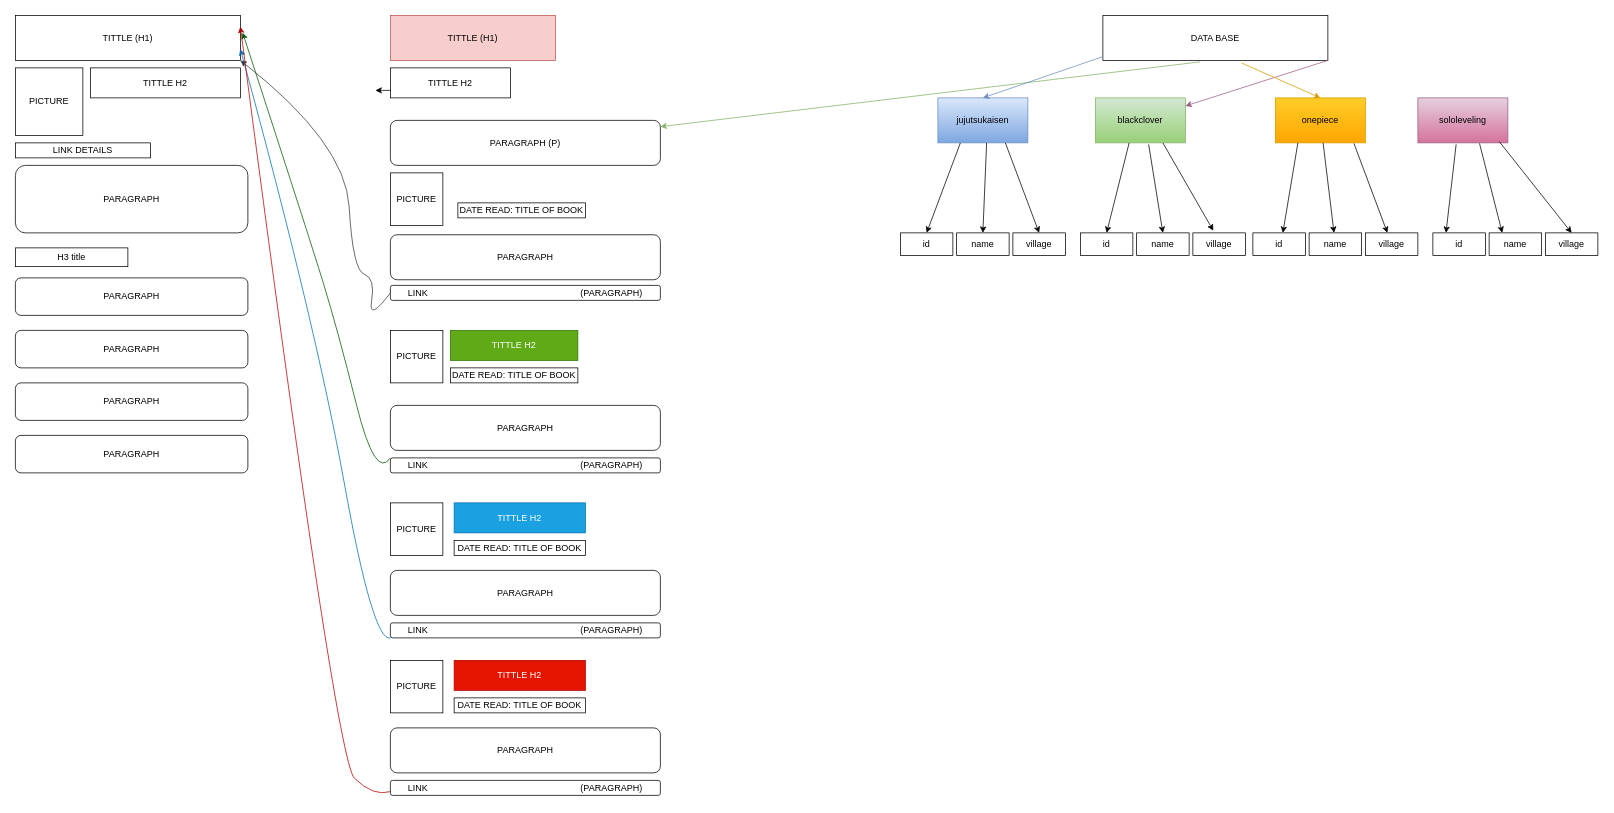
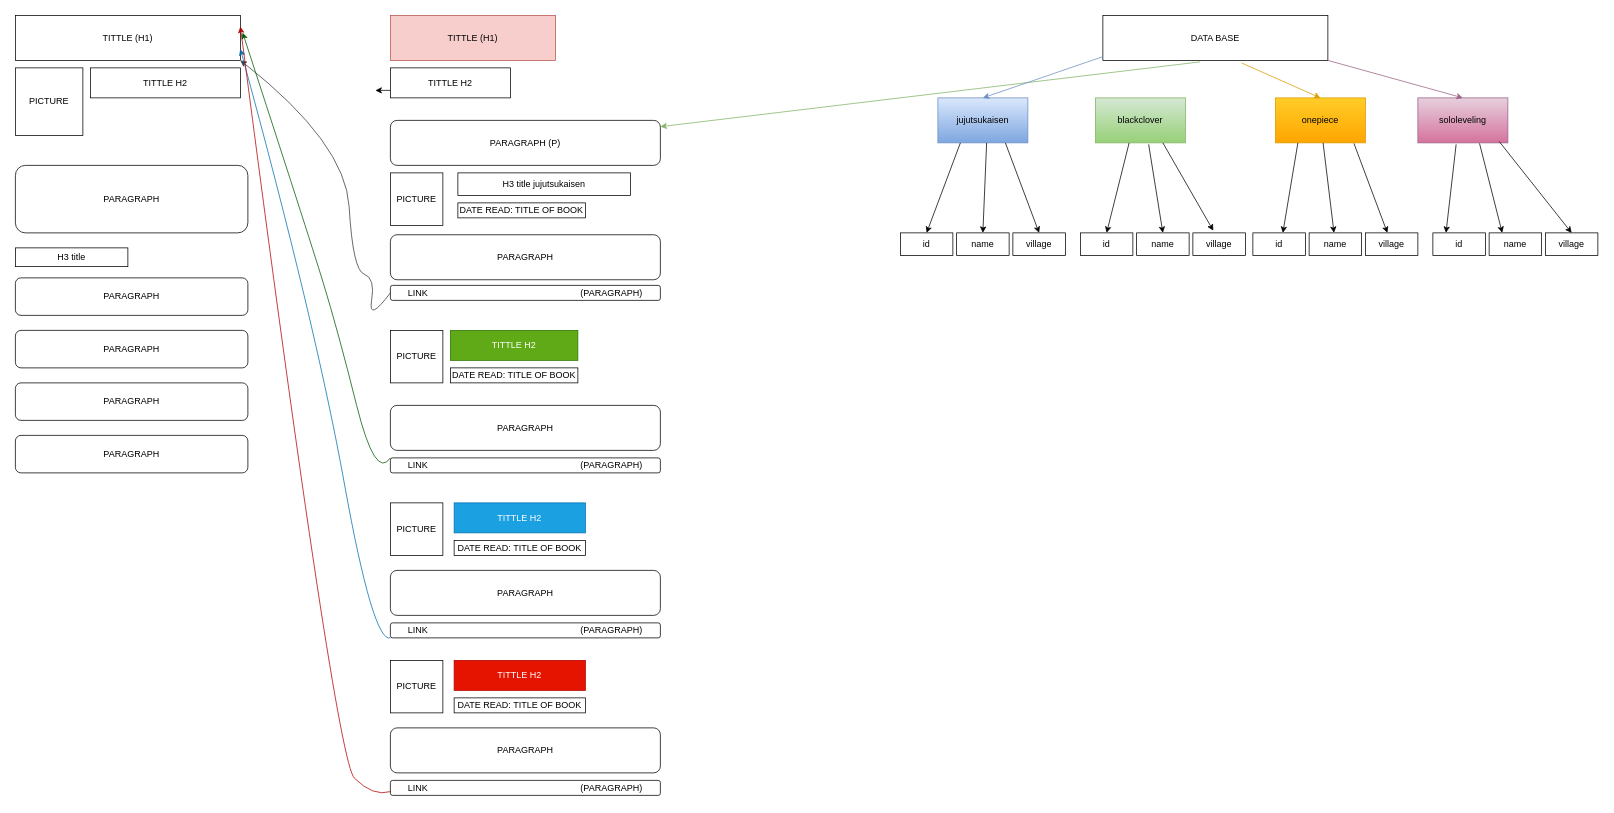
- <mxCell id="45" value="" style="endArrow=classic;html=1;rounded=0;fillColor=#e6d0de;gradientColor=#d5739d;strokeColor=#996185;fontStyle=1;exitX=1;exitY=1;exitDx=0;exitDy=0;" edge="1" parent="1" source="40" target="41"><mxGeometry width="50" height="50" relative="1" as="geometry"><mxPoint x="1980" y="20" as="sourcePoint" /><mxPoint x="1780" y="75" as="targetPoint" /></mxGeometry></mxCell>
+ <mxCell id="45" value="" style="endArrow=classic;html=1;rounded=0;fillColor=#e6d0de;gradientColor=#d5739d;strokeColor=#996185;fontStyle=1;exitX=1;exitY=1;exitDx=0;exitDy=0;entryX=0.5;entryY=0;entryDx=0;entryDy=0;" edge="1" parent="1" source="40" target="43"><mxGeometry width="50" height="50" relative="1" as="geometry"><mxPoint x="1980" y="20" as="sourcePoint" /><mxPoint x="1780" y="75" as="targetPoint" /></mxGeometry></mxCell>
- <mxCell id="15" value="LINK DETAILS" style="rounded=0;whiteSpace=wrap;html=1;" vertex="1" parent="1"><mxGeometry x="20" y="190" width="180" height="20" as="geometry" /></mxCell>
+ <mxCell id="6" value="H3 title jujutsukaisen" style="rounded=0;whiteSpace=wrap;html=1;" vertex="1" parent="1"><mxGeometry x="610" y="230" width="230" height="30" as="geometry" /></mxCell>
